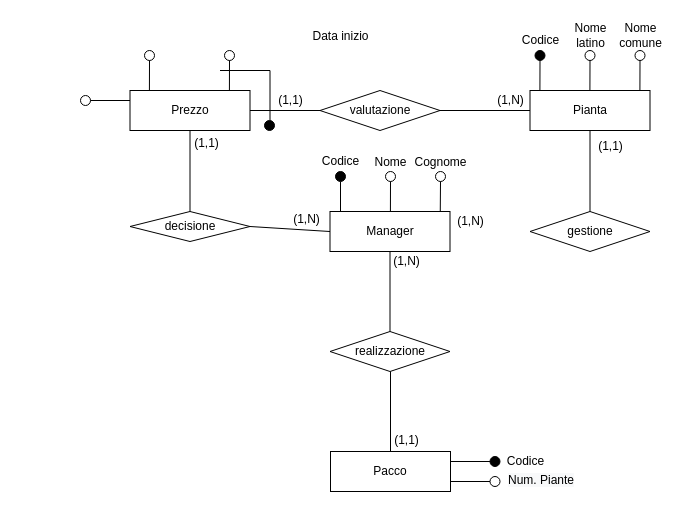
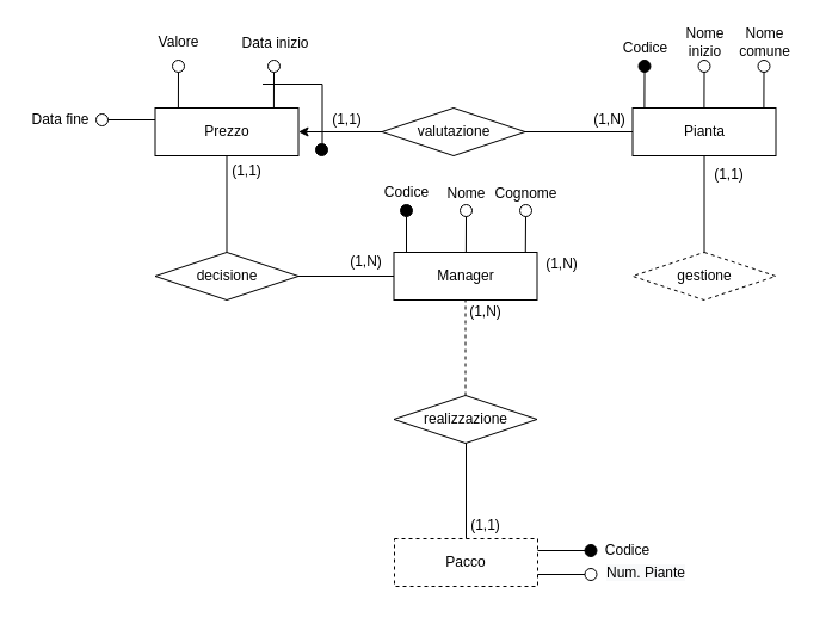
+ <mxCell id="20" value="Valore" style="text;html=1;align=center;verticalAlign=middle;resizable=0;points=[];autosize=1;strokeColor=none;fillColor=none;" parent="1" vertex="1"><mxGeometry x="124" y="25" width="50" height="20" as="geometry" /></mxCell>
- <mxCell id="8" value="Nome &lt;br&gt;latino" style="text;html=1;align=center;verticalAlign=middle;resizable=0;points=[];autosize=1;strokeColor=none;fillColor=none;" parent="1" vertex="1"><mxGeometry x="564.5" y="20" width="50" height="30" as="geometry" /></mxCell>
+ <mxCell id="8" value="Nome &lt;br&gt;inizio" style="text;html=1;align=center;verticalAlign=middle;resizable=0;points=[];autosize=1;strokeColor=none;fillColor=none;" parent="1" vertex="1"><mxGeometry x="564.5" y="20" width="50" height="30" as="geometry" /></mxCell>
- <mxCell id="47" value="Data inizio" style="text;html=1;align=center;verticalAlign=middle;resizable=0;points=[];autosize=1;strokeColor=none;fillColor=none;" vertex="1" parent="1"><mxGeometry x="305" y="26" width="70" height="20" as="geometry" /></mxCell>
+ <mxCell id="47" value="Data inizio" style="text;html=1;align=center;verticalAlign=middle;resizable=0;points=[];autosize=1;strokeColor=none;fillColor=none;" vertex="1" parent="1"><mxGeometry x="195" y="26" width="70" height="20" as="geometry" /></mxCell>
+ <mxCell id="50" value="Data fine" style="text;html=1;align=center;verticalAlign=middle;resizable=0;points=[];autosize=1;strokeColor=none;fillColor=none;" vertex="1" parent="1"><mxGeometry x="20" y="90" width="60" height="20" as="geometry" /></mxCell>
- <mxCell id="15" value="" style="endArrow=none;html=1;rounded=0;entryX=1;entryY=0.5;entryDx=0;entryDy=0;exitX=0;exitY=0.5;exitDx=0;exitDy=0;" parent="1" source="13" target="12" edge="1"><mxGeometry width="50" height="50" relative="1" as="geometry"><mxPoint x="419.5" y="210" as="sourcePoint" /><mxPoint x="469.5" y="160" as="targetPoint" /></mxGeometry></mxCell>
+ <mxCell id="15" value="" style="endArrow=classic;html=1;rounded=0;entryX=1;entryY=0.5;entryDx=0;entryDy=0;exitX=0;exitY=0.5;exitDx=0;exitDy=0;" parent="1" source="13" target="12" edge="1"><mxGeometry width="50" height="50" relative="1" as="geometry"><mxPoint x="419.5" y="210" as="sourcePoint" /><mxPoint x="469.5" y="160" as="targetPoint" /></mxGeometry></mxCell>
- <mxCell id="28" value="decisione" style="rhombus;whiteSpace=wrap;html=1;" parent="1" vertex="1"><mxGeometry x="129.5" y="211" width="120" height="30" as="geometry" /></mxCell>
+ <mxCell id="28" value="decisione" style="rhombus;whiteSpace=wrap;html=1;" parent="1" vertex="1"><mxGeometry x="129.5" y="211" width="120" height="40" as="geometry" /></mxCell>
- <mxCell id="27" value="gestione" style="rhombus;whiteSpace=wrap;html=1;" parent="1" vertex="1"><mxGeometry x="529.5" y="211" width="120" height="40" as="geometry" /></mxCell>
+ <mxCell id="27" value="gestione" style="rhombus;whiteSpace=wrap;html=1;dashed=1;" parent="1" vertex="1"><mxGeometry x="529.5" y="211" width="120" height="40" as="geometry" /></mxCell>
- <mxCell id="36" value="" style="endArrow=none;html=1;rounded=0;exitX=0.5;exitY=0;exitDx=0;exitDy=0;entryX=0.5;entryY=1;entryDx=0;entryDy=0;" parent="1" source="26" target="25" edge="1"><mxGeometry width="50" height="50" relative="1" as="geometry"><mxPoint x="350" y="241" as="sourcePoint" /><mxPoint x="400" y="191" as="targetPoint" /></mxGeometry></mxCell>
+ <mxCell id="36" value="" style="endArrow=none;html=1;rounded=0;exitX=0.5;exitY=0;exitDx=0;exitDy=0;entryX=0.5;entryY=1;entryDx=0;entryDy=0;dashed=1;" parent="1" source="26" target="25" edge="1"><mxGeometry width="50" height="50" relative="1" as="geometry"><mxPoint x="350" y="241" as="sourcePoint" /><mxPoint x="400" y="191" as="targetPoint" /></mxGeometry></mxCell>
- <mxCell id="37" value="Pacco" style="rounded=0;whiteSpace=wrap;html=1;strokeWidth=1;perimeterSpacing=0;" parent="1" vertex="1"><mxGeometry x="330" y="451" width="120" height="40" as="geometry" /></mxCell>
+ <mxCell id="37" value="Pacco" style="rounded=0;whiteSpace=wrap;html=1;strokeWidth=1;perimeterSpacing=0;dashed=1;" parent="1" vertex="1"><mxGeometry x="330" y="451" width="120" height="40" as="geometry" /></mxCell>
